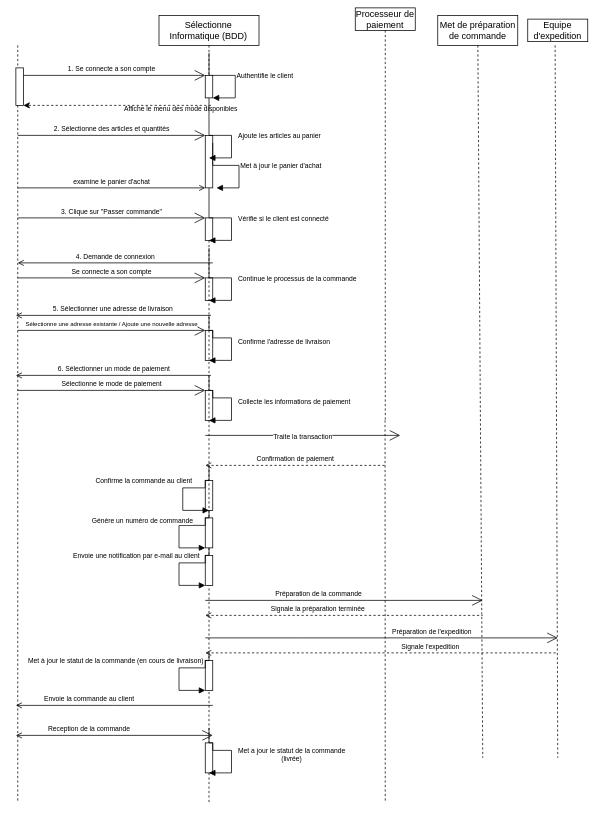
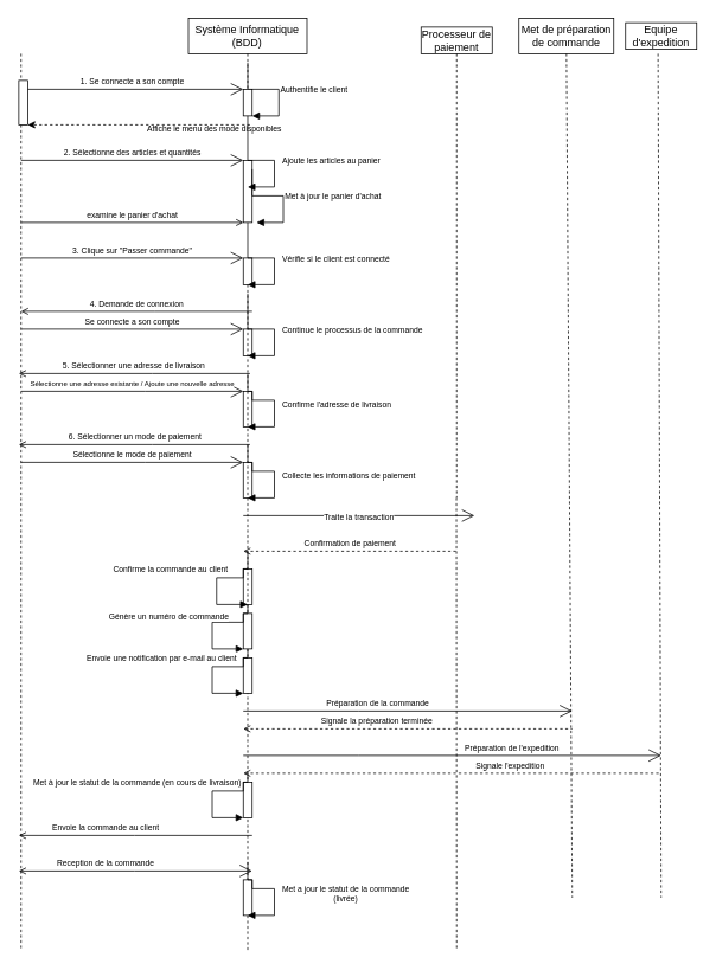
- <mxCell id="9" value="Processeur de paiement" style="shape=rect;html=1;whiteSpace=wrap;align=center;" parent="1" vertex="1"><mxGeometry x="473" y="10" width="80" height="30" as="geometry" /></mxCell>
+ <mxCell id="9" value="Processeur de paiement" style="shape=rect;html=1;whiteSpace=wrap;align=center;" parent="1" vertex="1"><mxGeometry x="473" y="30" width="80" height="30" as="geometry" /></mxCell>
- <mxCell id="2" value="&lt;span style=&quot;color: rgb(0, 0, 0); font-family: Helvetica; font-size: 12px; font-style: normal; font-variant-ligatures: normal; font-variant-caps: normal; font-weight: 400; letter-spacing: normal; orphans: 2; text-align: center; text-indent: 0px; text-transform: none; widows: 2; word-spacing: 0px; -webkit-text-stroke-width: 0px; background-color: rgb(251, 251, 251); text-decoration-thickness: initial; text-decoration-style: initial; text-decoration-color: initial; float: none; display: inline !important;&quot;&gt;Sélectionne Informatique (BDD)&lt;/span&gt;" style="shape=rect;html=1;whiteSpace=wrap;align=center;" parent="1" vertex="1"><mxGeometry x="211.33" y="20" width="133.33" height="40" as="geometry" /></mxCell>
+ <mxCell id="2" value="&lt;span style=&quot;color: rgb(0, 0, 0); font-family: Helvetica; font-size: 12px; font-style: normal; font-variant-ligatures: normal; font-variant-caps: normal; font-weight: 400; letter-spacing: normal; orphans: 2; text-align: center; text-indent: 0px; text-transform: none; widows: 2; word-spacing: 0px; -webkit-text-stroke-width: 0px; background-color: rgb(251, 251, 251); text-decoration-thickness: initial; text-decoration-style: initial; text-decoration-color: initial; float: none; display: inline !important;&quot;&gt;Système Informatique (BDD)&lt;/span&gt;" style="shape=rect;html=1;whiteSpace=wrap;align=center;" parent="1" vertex="1"><mxGeometry x="211.33" y="20" width="133.33" height="40" as="geometry" /></mxCell>
